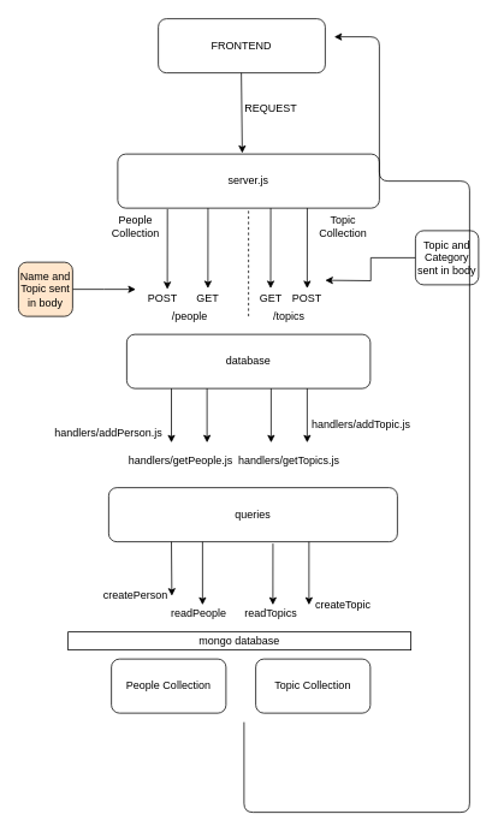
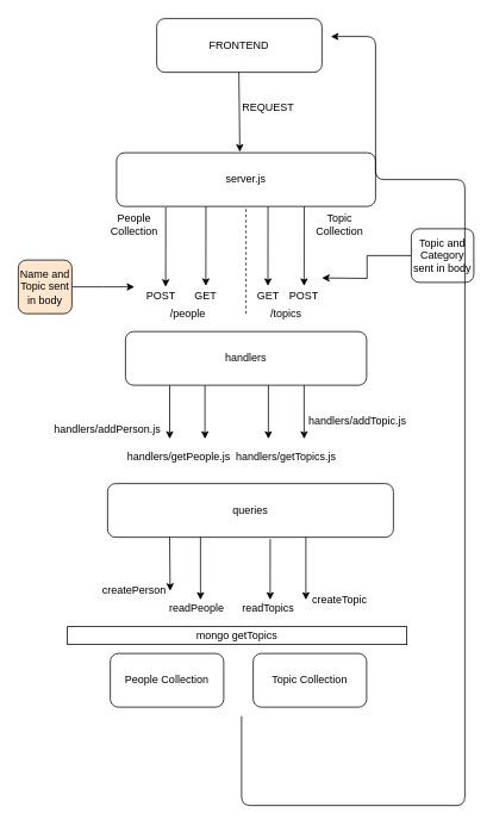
- <mxCell id="23" value="database" style="rounded=1;whiteSpace=wrap;html=1;" vertex="1" parent="1"><mxGeometry x="140" y="370" width="270" height="60" as="geometry" /></mxCell>
+ <mxCell id="23" value="handlers" style="rounded=1;whiteSpace=wrap;html=1;" vertex="1" parent="1"><mxGeometry x="140" y="370" width="270" height="60" as="geometry" /></mxCell>
- <mxCell id="43" value="mongo database" style="rounded=0;whiteSpace=wrap;html=1;" vertex="1" parent="1"><mxGeometry x="75" y="700" width="380" height="20" as="geometry" /></mxCell>
+ <mxCell id="43" value="mongo getTopics" style="rounded=0;whiteSpace=wrap;html=1;" vertex="1" parent="1"><mxGeometry x="75" y="700" width="380" height="20" as="geometry" /></mxCell>
